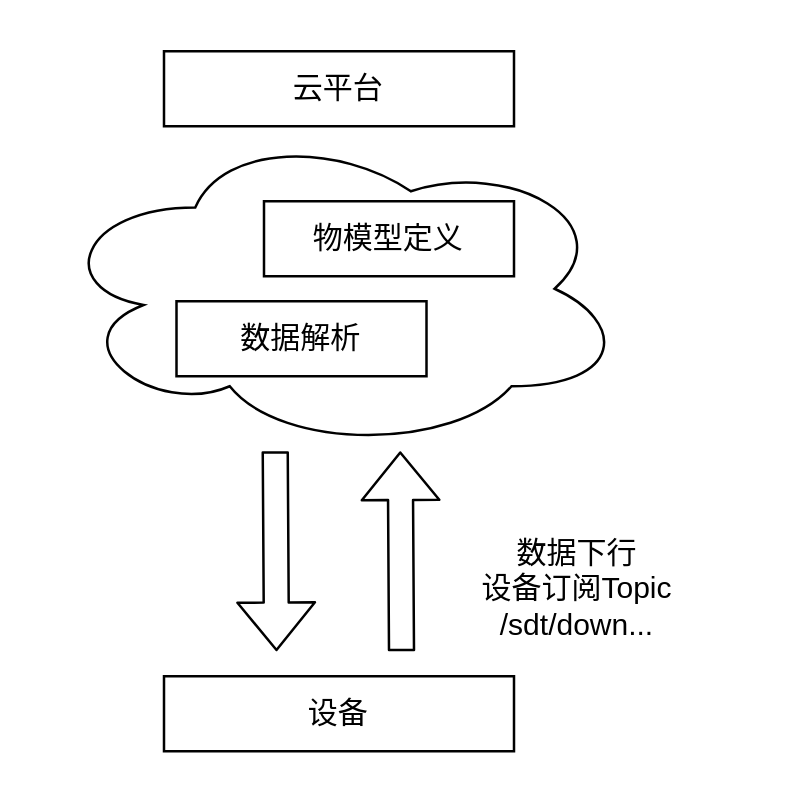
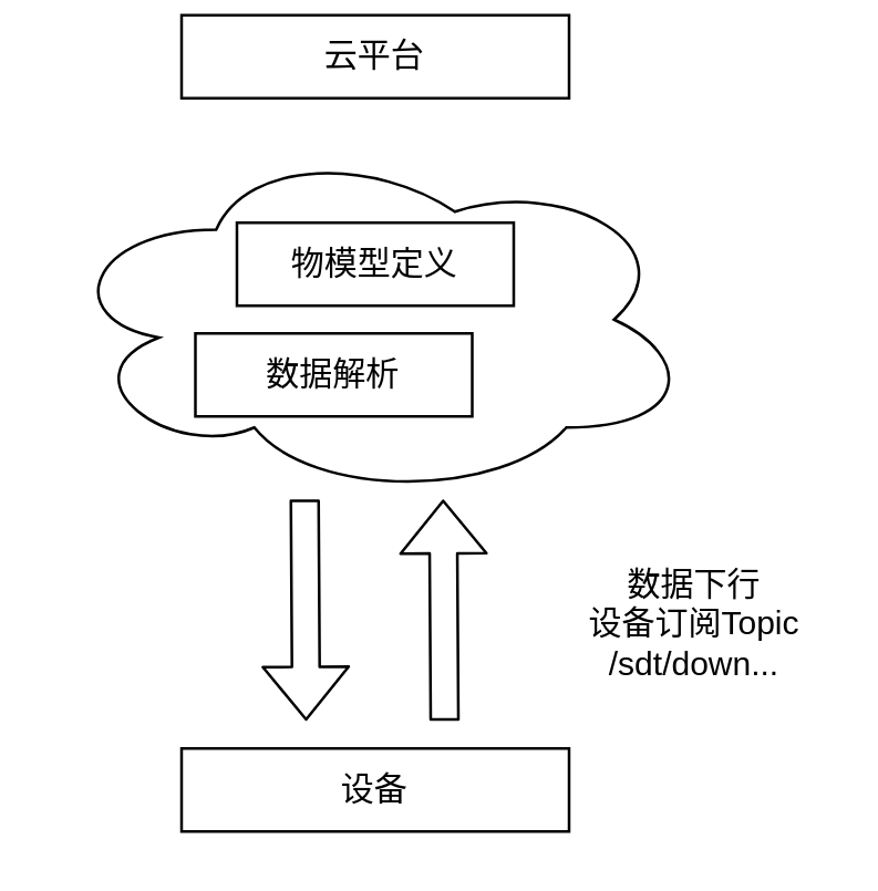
- <mxCell id="2" value="云平台" style="rounded=0;whiteSpace=wrap;html=1;" vertex="1" parent="1"><mxGeometry x="65" y="20" width="140" height="30" as="geometry" /></mxCell>
+ <mxCell id="2" value="云平台" style="rounded=0;whiteSpace=wrap;html=1;" vertex="1" parent="1"><mxGeometry x="65" y="5" width="140" height="30" as="geometry" /></mxCell>
- <mxCell id="4" value="物模型定义" style="rounded=0;whiteSpace=wrap;html=1;" vertex="1" parent="1"><mxGeometry x="105" y="80" width="100" height="30" as="geometry" /></mxCell>
+ <mxCell id="4" value="物模型定义" style="rounded=0;whiteSpace=wrap;html=1;" vertex="1" parent="1"><mxGeometry x="85" y="80" width="100" height="30" as="geometry" /></mxCell>
- <mxCell id="9" value="数据下行&lt;br&gt;设备订阅Topic&lt;br&gt;/sdt/down..." style="text;html=1;align=center;verticalAlign=middle;resizable=0;points=[];autosize=1;" vertex="1" parent="1"><mxGeometry x="185" y="210" width="90" height="50" as="geometry" /></mxCell>
+ <mxCell id="9" value="数据下行&lt;br&gt;设备订阅Topic&lt;br&gt;/sdt/down..." style="text;html=1;align=center;verticalAlign=middle;resizable=0;points=[];autosize=1;" vertex="1" parent="1"><mxGeometry x="205" y="200" width="90" height="50" as="geometry" /></mxCell>
